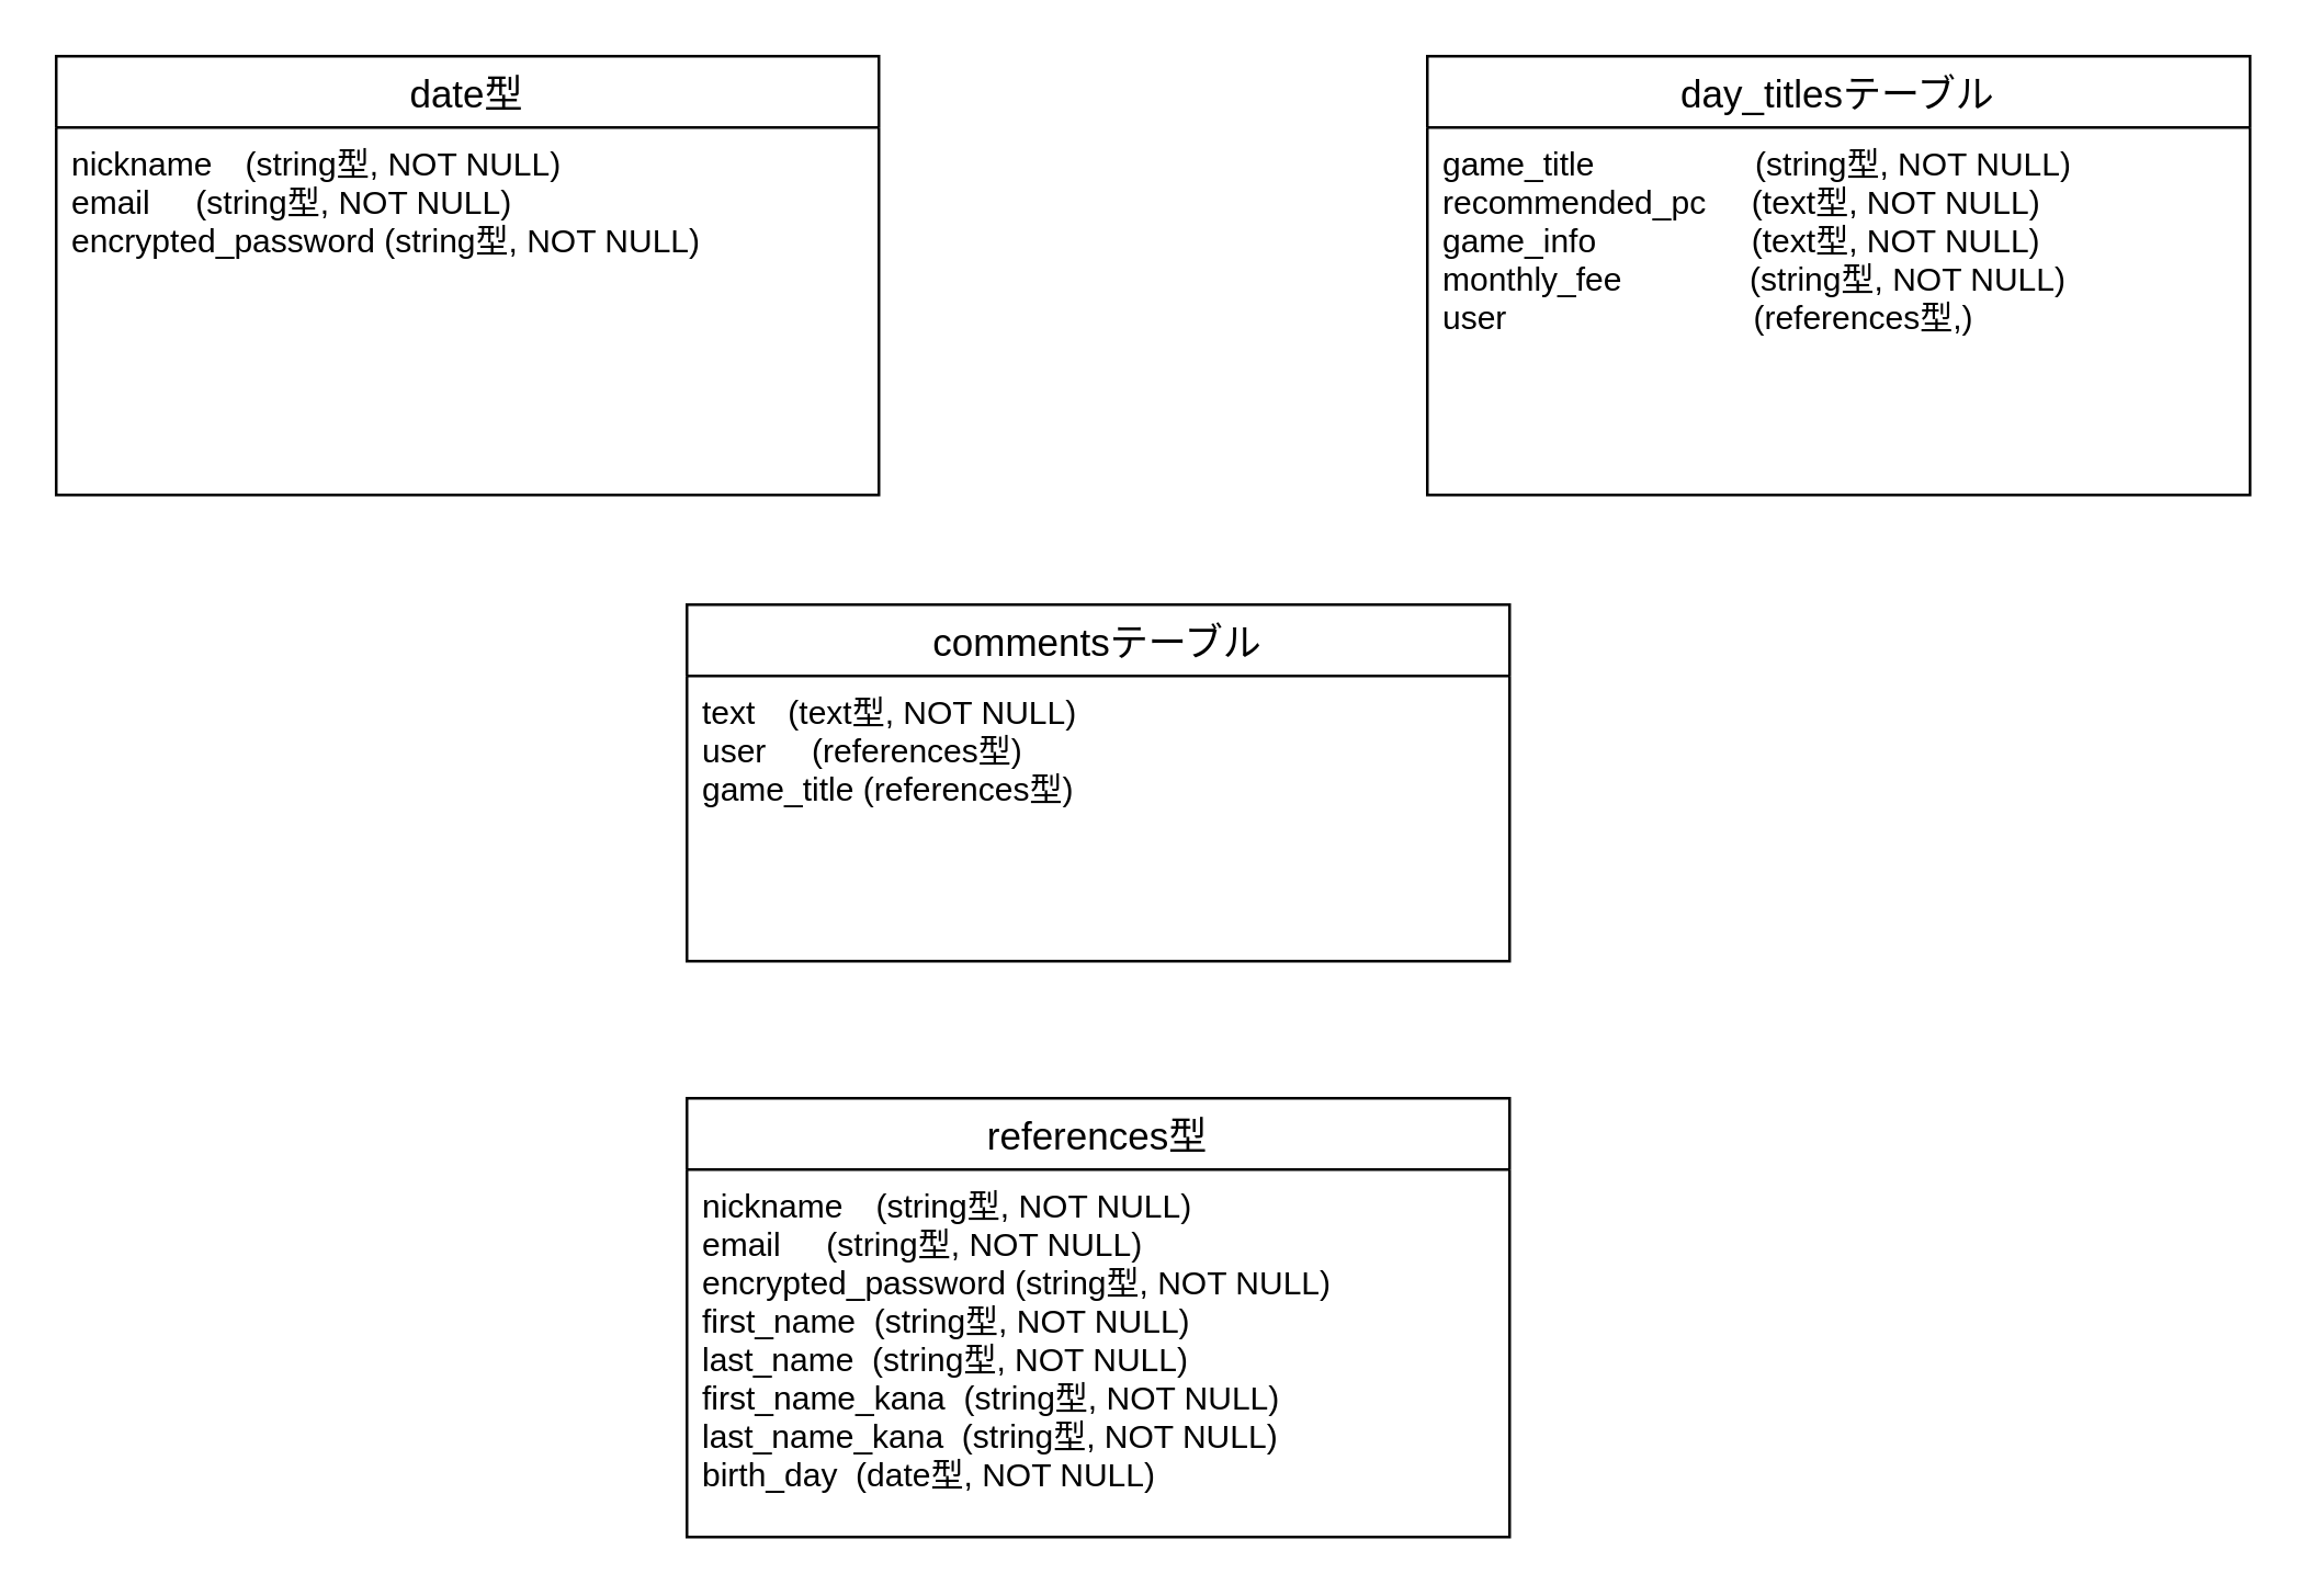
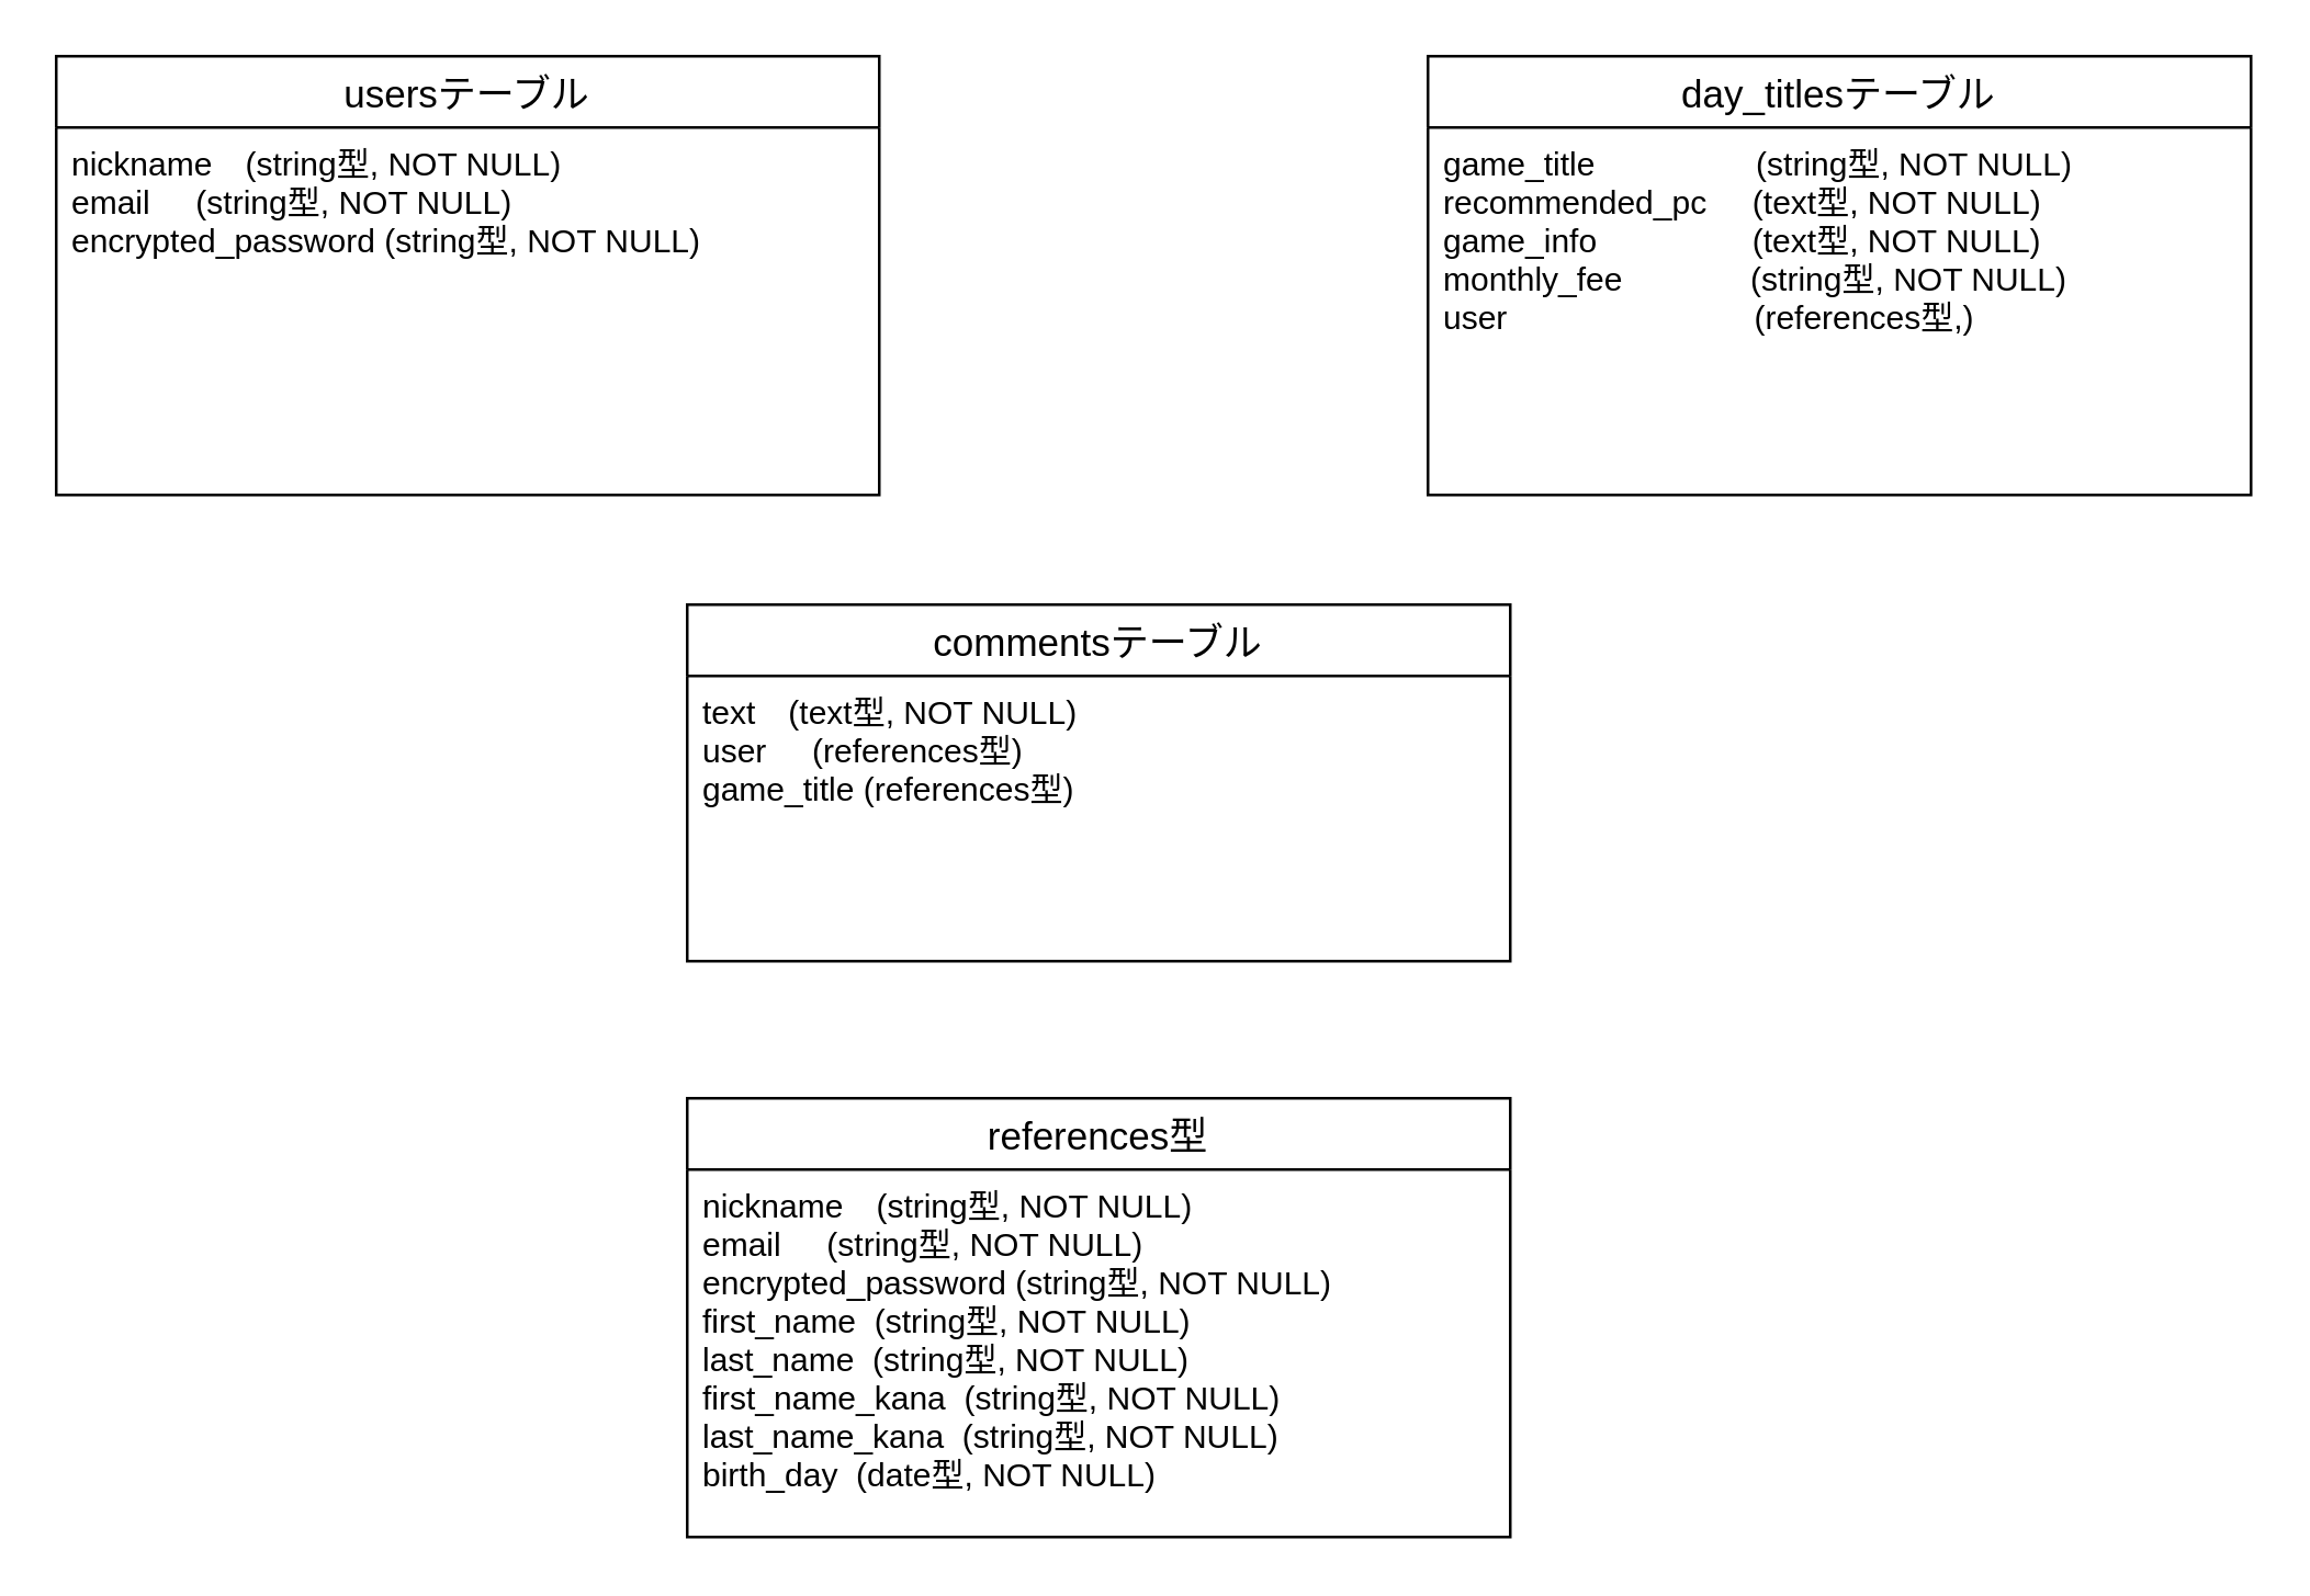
- <mxCell id="2" value="date型" style="swimlane;fontStyle=0;childLayout=stackLayout;horizontal=1;startSize=26;horizontalStack=0;resizeParent=1;resizeParentMax=0;resizeLast=0;collapsible=1;marginBottom=0;align=center;fontSize=14;" vertex="1" parent="1"><mxGeometry x="20" y="20" width="300" height="160" as="geometry" /></mxCell>
+ <mxCell id="2" value="usersテーブル" style="swimlane;fontStyle=0;childLayout=stackLayout;horizontal=1;startSize=26;horizontalStack=0;resizeParent=1;resizeParentMax=0;resizeLast=0;collapsible=1;marginBottom=0;align=center;fontSize=14;" vertex="1" parent="1"><mxGeometry x="20" y="20" width="300" height="160" as="geometry" /></mxCell>
